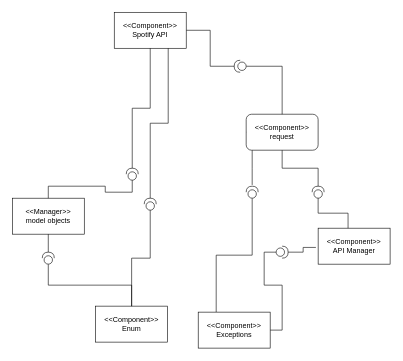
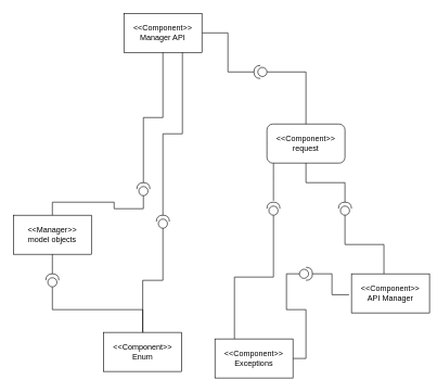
- <mxCell id="3" value="&amp;lt;&amp;lt;Component&amp;gt;&amp;gt;&lt;br&gt;Spotify API" style="rounded=0;whiteSpace=wrap;html=1;" vertex="1" parent="1"><mxGeometry x="190" y="20" width="120" height="60" as="geometry" /></mxCell>
+ <mxCell id="3" value="&amp;lt;&amp;lt;Component&amp;gt;&amp;gt;&lt;br&gt;Manager API" style="rounded=0;whiteSpace=wrap;html=1;" vertex="1" parent="1"><mxGeometry x="190" y="20" width="120" height="60" as="geometry" /></mxCell>
- <mxCell id="10" value="&amp;lt;&amp;lt;Component&amp;gt;&amp;gt;&lt;br&gt;API Manager" style="rounded=0;whiteSpace=wrap;html=1;" vertex="1" parent="1"><mxGeometry x="530" y="380" width="120" height="60" as="geometry" /></mxCell>
+ <mxCell id="10" value="&amp;lt;&amp;lt;Component&amp;gt;&amp;gt;&lt;br&gt;API Manager" style="rounded=0;whiteSpace=wrap;html=1;" vertex="1" parent="1"><mxGeometry x="540" y="420" width="120" height="60" as="geometry" /></mxCell>
